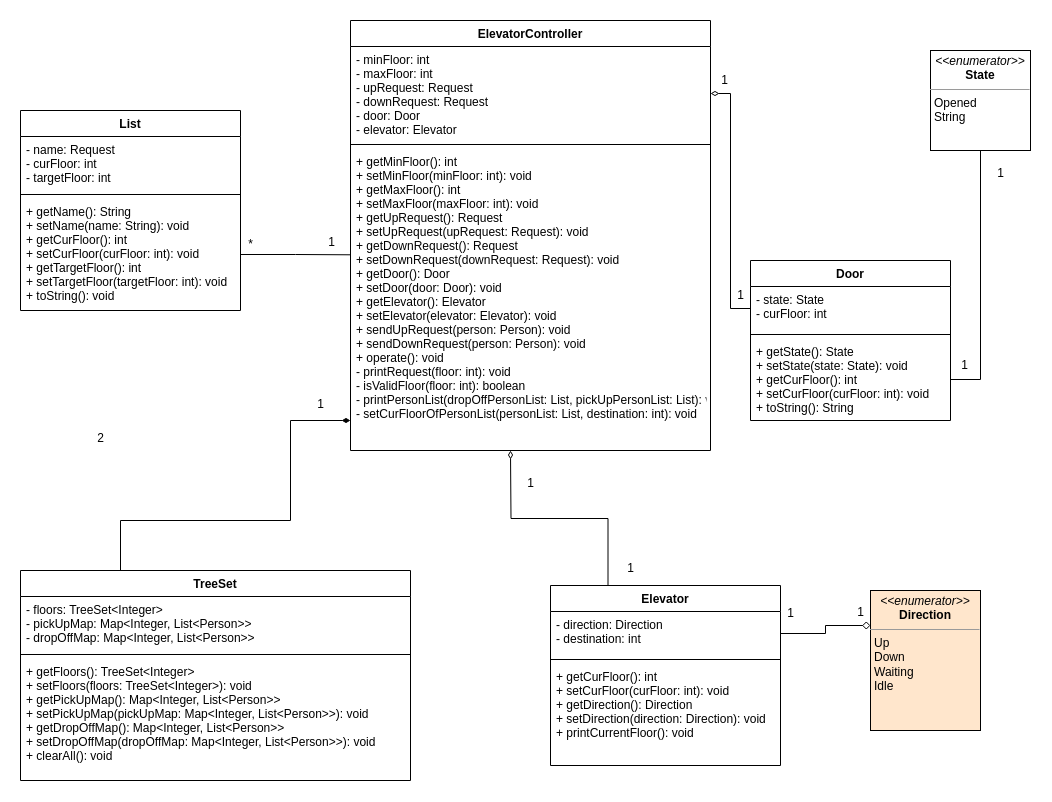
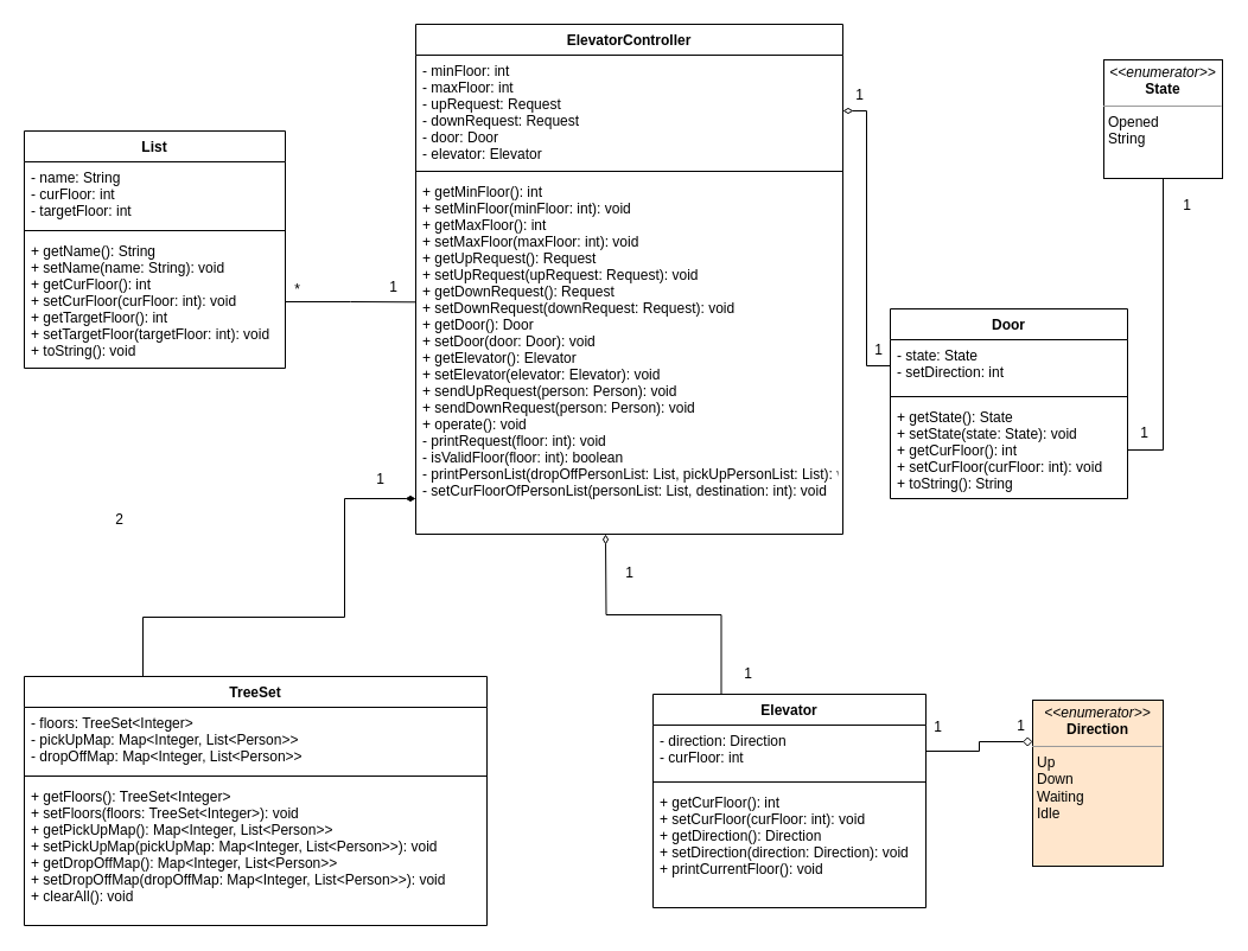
- <mxCell id="7" value="- name: Request&#10;- curFloor: int&#10;- targetFloor: int" style="text;strokeColor=none;fillColor=none;align=left;verticalAlign=top;spacingLeft=4;spacingRight=4;overflow=hidden;rotatable=0;points=[[0,0.5],[1,0.5]];portConstraint=eastwest;" parent="6" vertex="1"><mxGeometry y="26" width="220" height="54" as="geometry" /></mxCell>
+ <mxCell id="7" value="- name: String&#10;- curFloor: int&#10;- targetFloor: int" style="text;strokeColor=none;fillColor=none;align=left;verticalAlign=top;spacingLeft=4;spacingRight=4;overflow=hidden;rotatable=0;points=[[0,0.5],[1,0.5]];portConstraint=eastwest;" parent="6" vertex="1"><mxGeometry y="26" width="220" height="54" as="geometry" /></mxCell>
- <mxCell id="11" value="- state: State&#10;- curFloor: int" style="text;strokeColor=none;fillColor=none;align=left;verticalAlign=top;spacingLeft=4;spacingRight=4;overflow=hidden;rotatable=0;points=[[0,0.5],[1,0.5]];portConstraint=eastwest;" parent="10" vertex="1"><mxGeometry y="26" width="200" height="44" as="geometry" /></mxCell>
+ <mxCell id="11" value="- state: State&#10;- setDirection: int" style="text;strokeColor=none;fillColor=none;align=left;verticalAlign=top;spacingLeft=4;spacingRight=4;overflow=hidden;rotatable=0;points=[[0,0.5],[1,0.5]];portConstraint=eastwest;" parent="10" vertex="1"><mxGeometry y="26" width="200" height="44" as="geometry" /></mxCell>
- <mxCell id="29" value="- direction: Direction&#10;- destination: int&#10;" style="text;strokeColor=none;fillColor=none;align=left;verticalAlign=top;spacingLeft=4;spacingRight=4;overflow=hidden;rotatable=0;points=[[0,0.5],[1,0.5]];portConstraint=eastwest;" vertex="1" parent="28"><mxGeometry y="26" width="230" height="44" as="geometry" /></mxCell>
+ <mxCell id="29" value="- direction: Direction&#10;- curFloor: int&#10;" style="text;strokeColor=none;fillColor=none;align=left;verticalAlign=top;spacingLeft=4;spacingRight=4;overflow=hidden;rotatable=0;points=[[0,0.5],[1,0.5]];portConstraint=eastwest;" vertex="1" parent="28"><mxGeometry y="26" width="230" height="44" as="geometry" /></mxCell>
